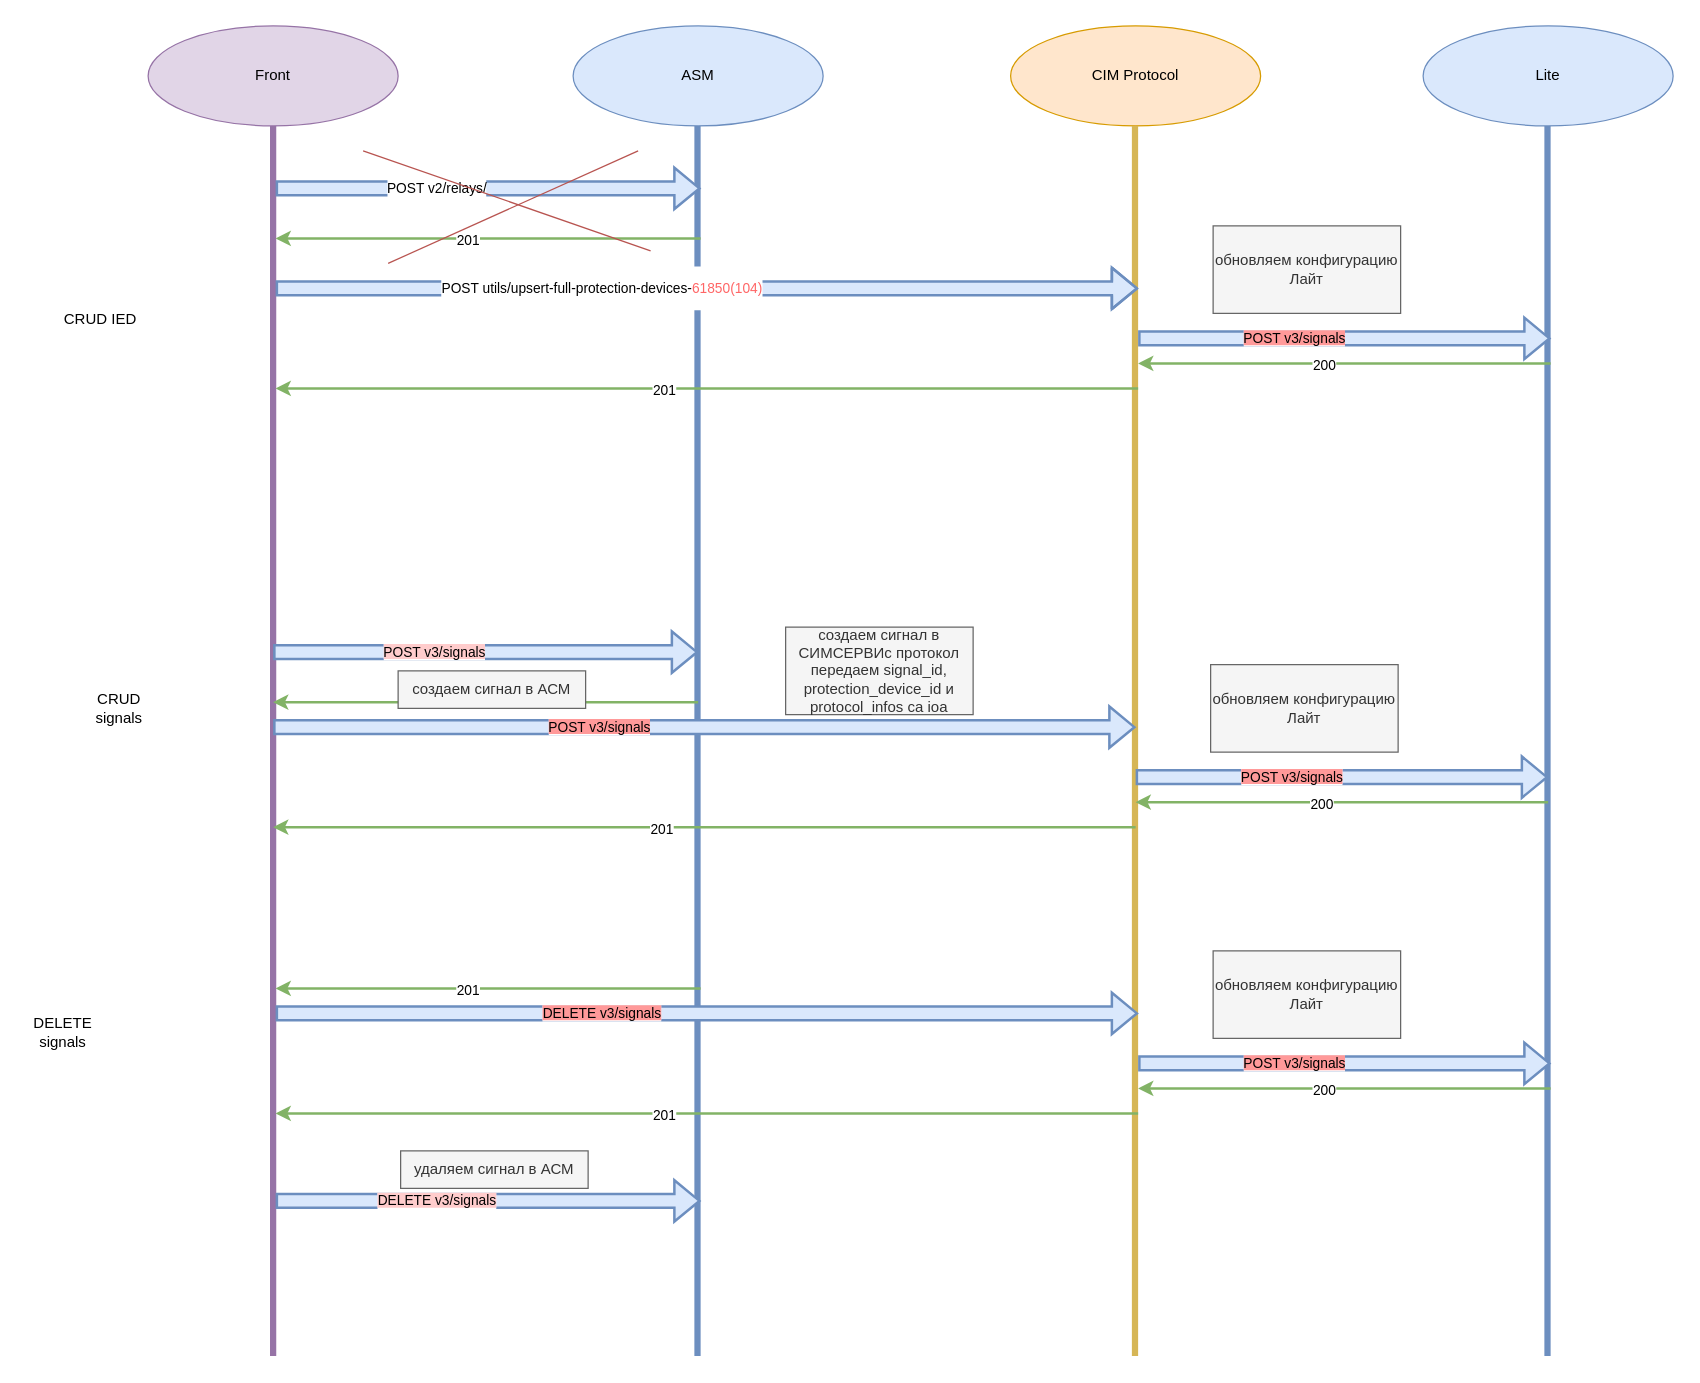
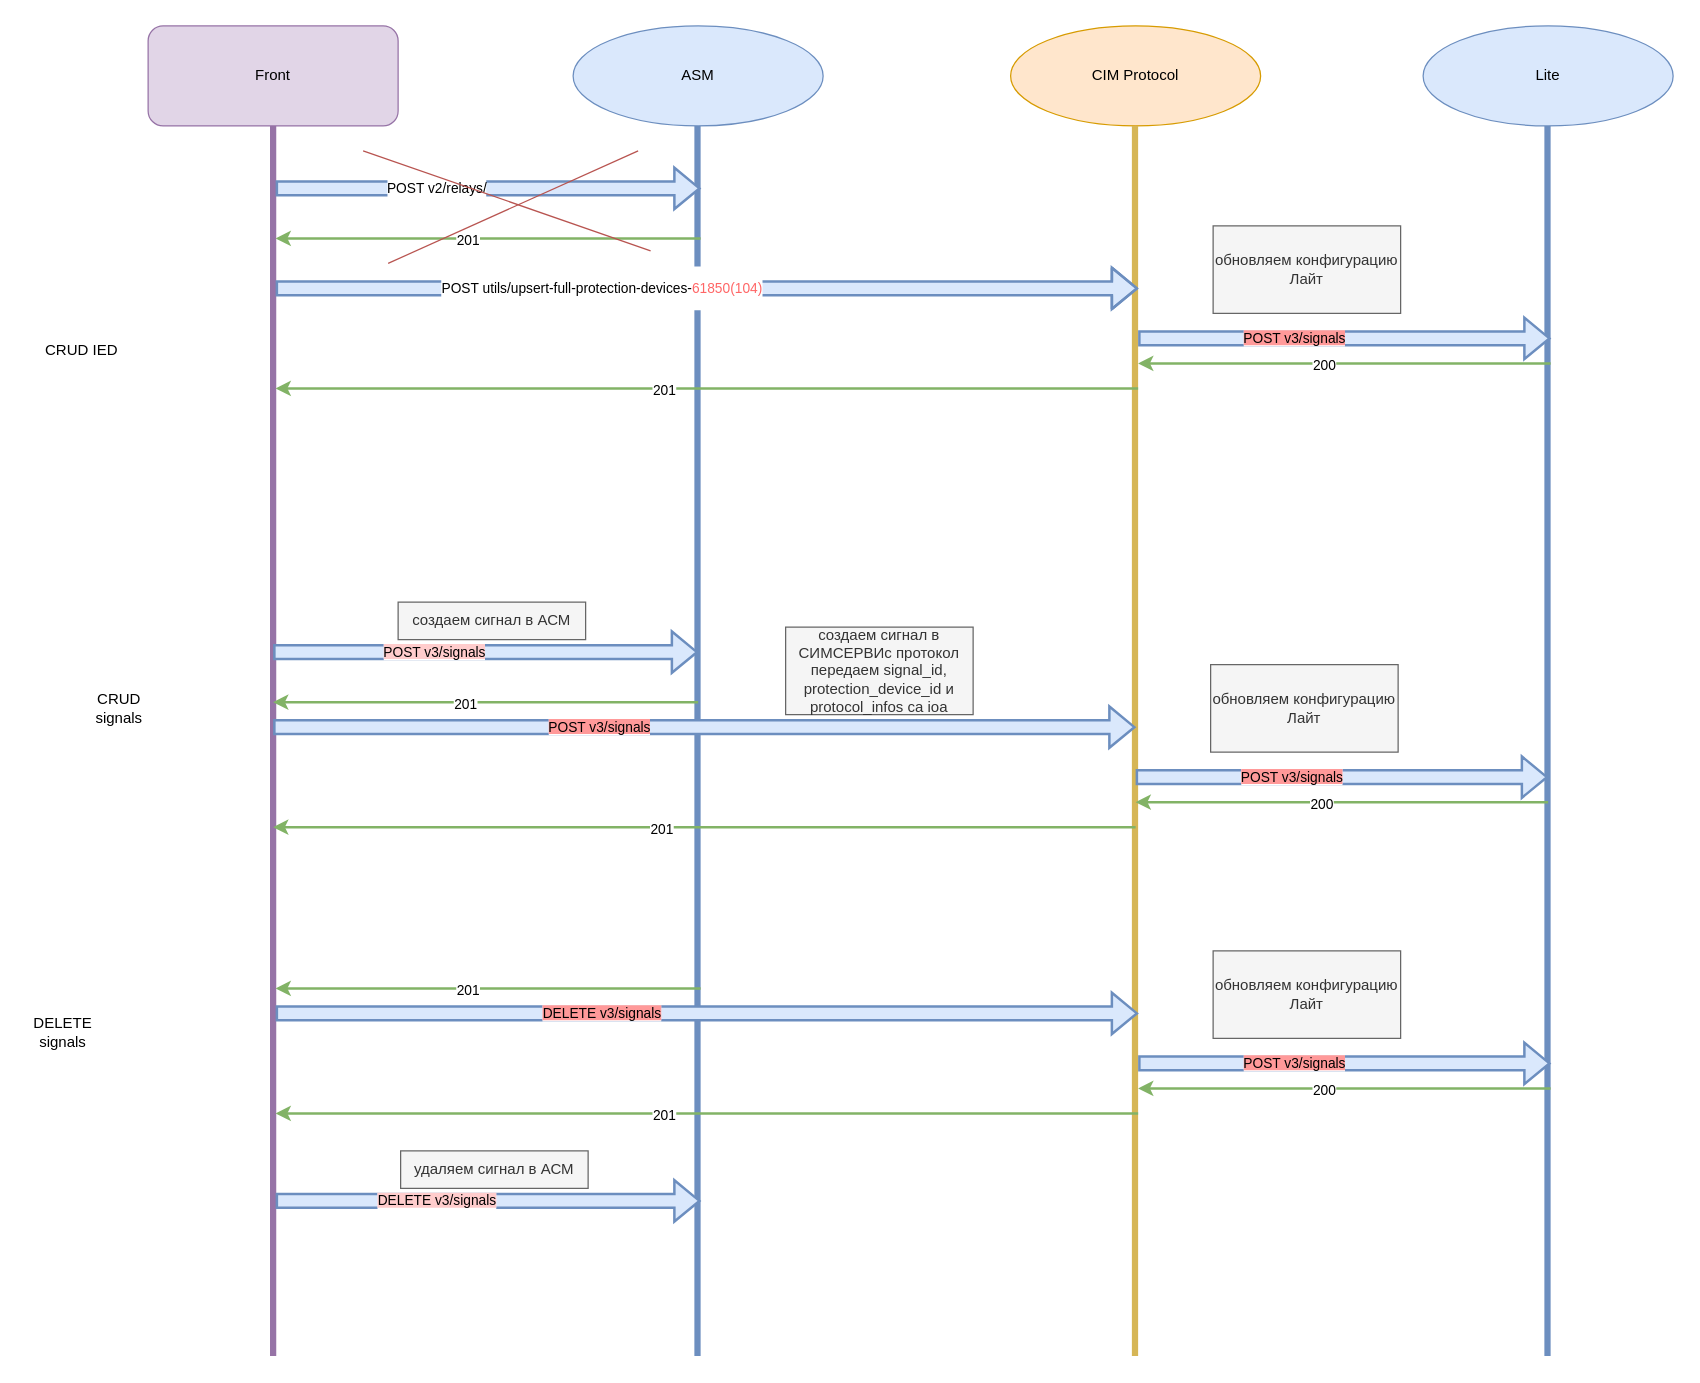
- <mxCell id="5" value="Front" style="ellipse;whiteSpace=wrap;html=1;fillColor=#e1d5e7;strokeColor=#9673a6;" vertex="1" parent="1"><mxGeometry x="118" y="20" width="200" height="80" as="geometry" /></mxCell>
+ <mxCell id="5" value="Front" style="whiteSpace=wrap;html=1;fillColor=#e1d5e7;strokeColor=#9673a6;rounded=1;" vertex="1" parent="1"><mxGeometry x="118" y="20" width="200" height="80" as="geometry" /></mxCell>
- <mxCell id="38" value="CRUD IED" style="text;html=1;strokeColor=none;fillColor=none;align=center;verticalAlign=middle;whiteSpace=wrap;rounded=0;" vertex="1" parent="1"><mxGeometry x="50" y="240" width="60" height="30" as="geometry" /></mxCell>
+ <mxCell id="38" value="CRUD IED" style="text;html=1;strokeColor=none;fillColor=none;align=center;verticalAlign=middle;whiteSpace=wrap;rounded=0;" vertex="1" parent="1"><mxGeometry x="35" y="265" width="60" height="30" as="geometry" /></mxCell>
- <mxCell id="16" value="создаем сигнал в АСМ" style="text;html=1;strokeColor=#666666;fillColor=#f5f5f5;align=center;verticalAlign=middle;whiteSpace=wrap;rounded=0;fontColor=#333333;" vertex="1" parent="1"><mxGeometry x="318" y="536" width="150" height="30" as="geometry" /></mxCell>
+ <mxCell id="16" value="создаем сигнал в АСМ" style="text;html=1;strokeColor=#666666;fillColor=#f5f5f5;align=center;verticalAlign=middle;whiteSpace=wrap;rounded=0;fontColor=#333333;" vertex="1" parent="1"><mxGeometry x="318" y="481" width="150" height="30" as="geometry" /></mxCell>
